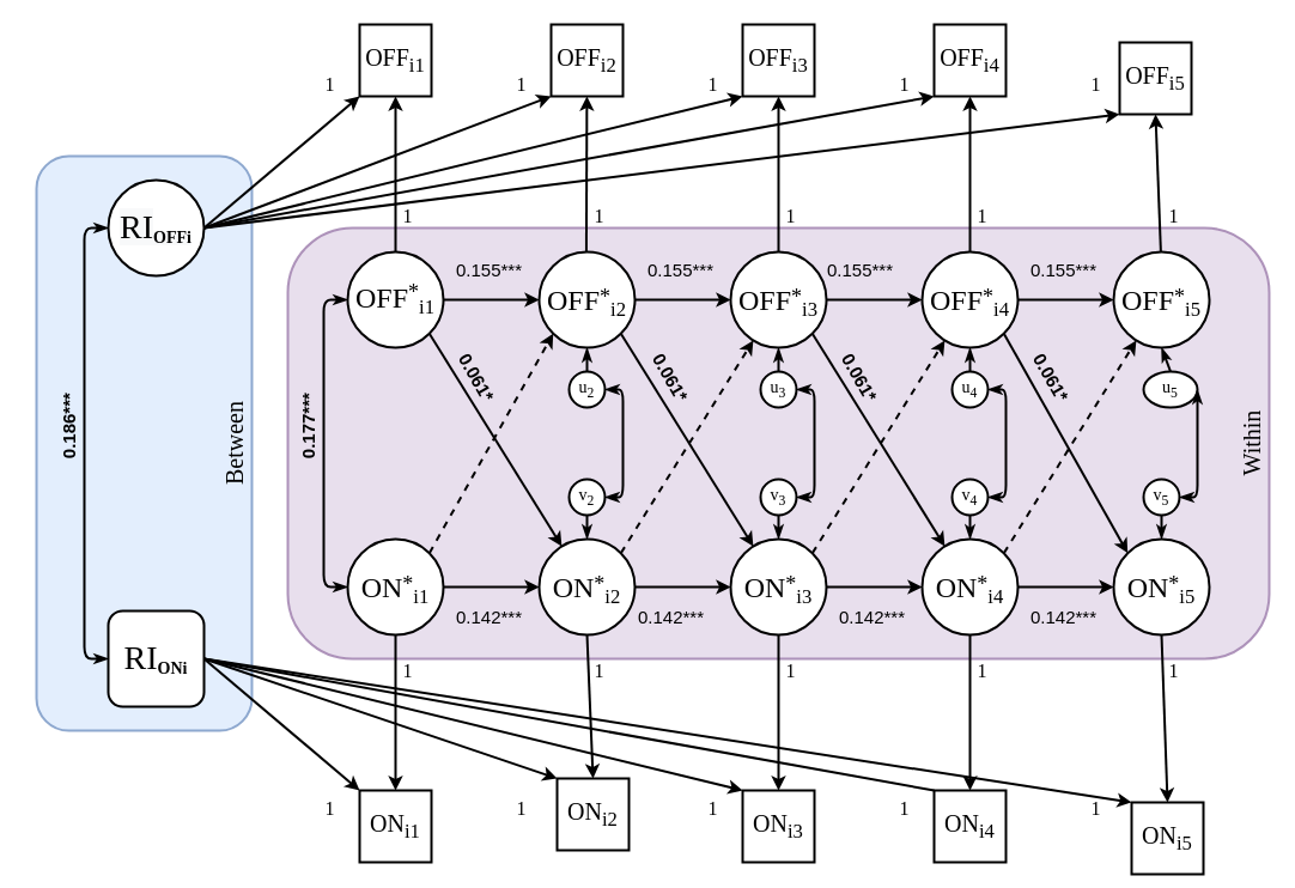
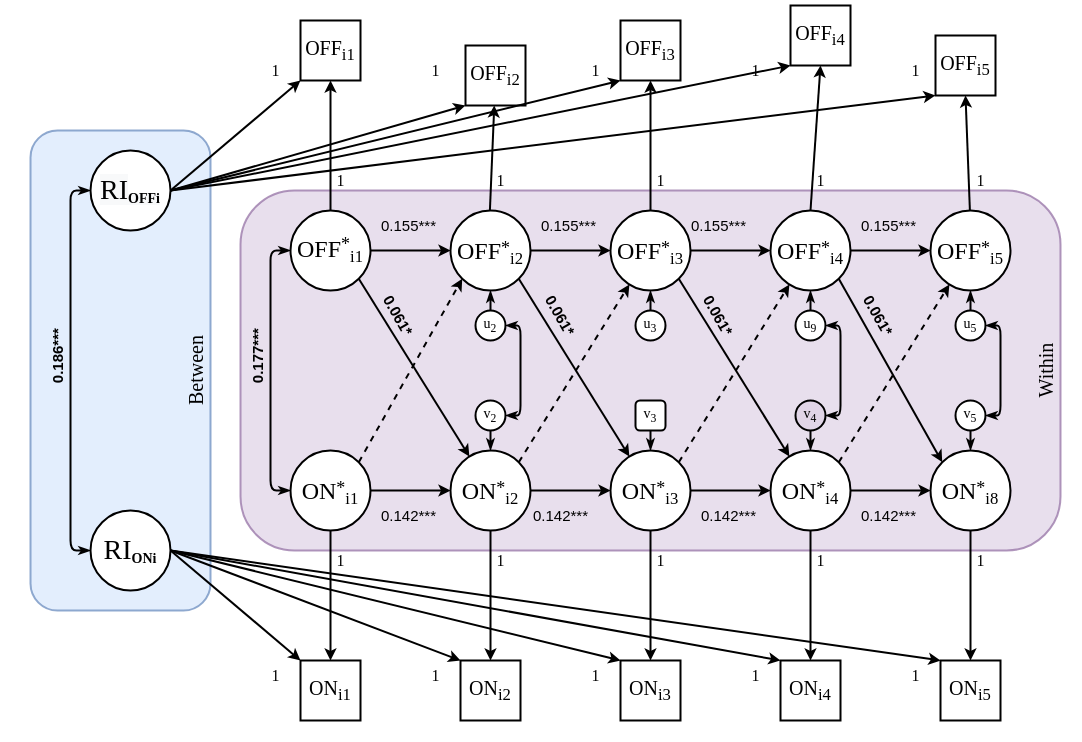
- <mxCell id="22" value="&lt;span style=&quot;font-family: &amp;#34;comic sans ms&amp;#34;&quot;&gt;OFF&lt;/span&gt;&lt;sub style=&quot;font-family: &amp;#34;comic sans ms&amp;#34;&quot;&gt;i2&lt;/sub&gt;" style="whiteSpace=wrap;html=1;aspect=fixed;rounded=0;fillColor=none;fontFamily=Verdana;fontSize=20;align=center;glass=0;sketch=0;shadow=0;strokeWidth=2;" vertex="1" parent="20"><mxGeometry x="460" y="20" width="60" height="60" as="geometry" /></mxCell>
+ <mxCell id="22" value="&lt;span style=&quot;font-family: &amp;#34;comic sans ms&amp;#34;&quot;&gt;OFF&lt;/span&gt;&lt;sub style=&quot;font-family: &amp;#34;comic sans ms&amp;#34;&quot;&gt;i2&lt;/sub&gt;" style="whiteSpace=wrap;html=1;aspect=fixed;rounded=0;fillColor=none;fontFamily=Verdana;fontSize=20;align=center;glass=0;sketch=0;shadow=0;strokeWidth=2;" vertex="1" parent="20"><mxGeometry x="465" y="45" width="60" height="60" as="geometry" /></mxCell>
- <mxCell id="24" value="&lt;span style=&quot;font-family: &amp;#34;comic sans ms&amp;#34;&quot;&gt;OFF&lt;/span&gt;&lt;sub style=&quot;font-family: &amp;#34;comic sans ms&amp;#34;&quot;&gt;i4&lt;/sub&gt;" style="whiteSpace=wrap;html=1;aspect=fixed;rounded=0;fillColor=none;fontFamily=Verdana;fontSize=20;align=center;glass=0;sketch=0;shadow=0;strokeWidth=2;" vertex="1" parent="20"><mxGeometry x="780" y="20" width="60" height="60" as="geometry" /></mxCell>
+ <mxCell id="24" value="&lt;span style=&quot;font-family: &amp;#34;comic sans ms&amp;#34;&quot;&gt;OFF&lt;/span&gt;&lt;sub style=&quot;font-family: &amp;#34;comic sans ms&amp;#34;&quot;&gt;i4&lt;/sub&gt;" style="whiteSpace=wrap;html=1;aspect=fixed;rounded=0;fillColor=none;fontFamily=Verdana;fontSize=20;align=center;glass=0;sketch=0;shadow=0;strokeWidth=2;" vertex="1" parent="20"><mxGeometry x="790" y="5" width="60" height="60" as="geometry" /></mxCell>
- <mxCell id="90" value="&lt;font style=&quot;font-size: 14px&quot;&gt;&lt;span style=&quot;font-family: &amp;#34;comic sans ms&amp;#34;&quot;&gt;u&lt;/span&gt;&lt;sub style=&quot;font-family: &amp;#34;comic sans ms&amp;#34;&quot;&gt;&lt;font&gt;4&lt;/font&gt;&lt;/sub&gt;&lt;/font&gt;" style="ellipse;whiteSpace=wrap;html=1;aspect=fixed;strokeWidth=2;" vertex="1" parent="51"><mxGeometry x="795" y="310" width="30" height="30" as="geometry" /></mxCell>
+ <mxCell id="90" value="&lt;font style=&quot;font-size: 14px&quot;&gt;&lt;span style=&quot;font-family: &amp;#34;comic sans ms&amp;#34;&quot;&gt;u&lt;/span&gt;&lt;sub style=&quot;font-family: &amp;#34;comic sans ms&amp;#34;&quot;&gt;&lt;font&gt;9&lt;/font&gt;&lt;/sub&gt;&lt;/font&gt;" style="ellipse;whiteSpace=wrap;html=1;aspect=fixed;strokeWidth=2;" vertex="1" parent="51"><mxGeometry x="795" y="310" width="30" height="30" as="geometry" /></mxCell>
- <mxCell id="94" value="&lt;font style=&quot;font-size: 14px&quot;&gt;&lt;span style=&quot;font-family: &amp;#34;comic sans ms&amp;#34;&quot;&gt;u&lt;/span&gt;&lt;sub style=&quot;font-family: &amp;#34;comic sans ms&amp;#34;&quot;&gt;&lt;font&gt;5&lt;/font&gt;&lt;/sub&gt;&lt;/font&gt;" style="ellipse;whiteSpace=wrap;html=1;aspect=fixed;strokeWidth=2;" vertex="1" parent="51"><mxGeometry x="955" y="310" width="45" height="30" as="geometry" /></mxCell>
+ <mxCell id="94" value="&lt;font style=&quot;font-size: 14px&quot;&gt;&lt;span style=&quot;font-family: &amp;#34;comic sans ms&amp;#34;&quot;&gt;u&lt;/span&gt;&lt;sub style=&quot;font-family: &amp;#34;comic sans ms&amp;#34;&quot;&gt;&lt;font&gt;5&lt;/font&gt;&lt;/sub&gt;&lt;/font&gt;" style="ellipse;whiteSpace=wrap;html=1;aspect=fixed;strokeWidth=2;" vertex="1" parent="51"><mxGeometry x="955" y="310" width="30" height="30" as="geometry" /></mxCell>
- <mxCell id="88" value="" style="endArrow=classicThin;startArrow=classicThin;html=1;strokeWidth=2;fontFamily=Verdana;fontSize=20;edgeStyle=elbowEdgeStyle;endFill=1;startFill=1;entryX=1;entryY=0.5;entryDx=0;entryDy=0;exitX=1;exitY=0.5;exitDx=0;exitDy=0;" edge="1" parent="51" source="84" target="85"><mxGeometry width="50" height="50" relative="1" as="geometry"><mxPoint x="665" y="380" as="sourcePoint" /><mxPoint x="665" y="320" as="targetPoint" /><Array as="points"><mxPoint x="680" y="345" /></Array></mxGeometry></mxCell>
- <mxCell id="84" value="&lt;font style=&quot;font-size: 14px&quot;&gt;&lt;span style=&quot;font-family: &amp;#34;comic sans ms&amp;#34;&quot;&gt;v&lt;/span&gt;&lt;sub style=&quot;font-family: &amp;#34;comic sans ms&amp;#34;&quot;&gt;&lt;font&gt;3&lt;/font&gt;&lt;/sub&gt;&lt;/font&gt;" style="ellipse;whiteSpace=wrap;html=1;aspect=fixed;strokeWidth=2;" vertex="1" parent="51"><mxGeometry x="635" y="400" width="30" height="30" as="geometry" /></mxCell>
+ <mxCell id="84" value="&lt;font style=&quot;font-size: 14px&quot;&gt;&lt;span style=&quot;font-family: &amp;#34;comic sans ms&amp;#34;&quot;&gt;v&lt;/span&gt;&lt;sub style=&quot;font-family: &amp;#34;comic sans ms&amp;#34;&quot;&gt;&lt;font&gt;3&lt;/font&gt;&lt;/sub&gt;&lt;/font&gt;" style="whiteSpace=wrap;html=1;aspect=fixed;strokeWidth=2;rounded=1;" vertex="1" parent="51"><mxGeometry x="635" y="400" width="30" height="30" as="geometry" /></mxCell>
- <mxCell id="89" value="&lt;font style=&quot;font-size: 14px&quot;&gt;&lt;span style=&quot;font-family: &amp;#34;comic sans ms&amp;#34;&quot;&gt;v&lt;/span&gt;&lt;sub style=&quot;font-family: &amp;#34;comic sans ms&amp;#34;&quot;&gt;&lt;font&gt;4&lt;/font&gt;&lt;/sub&gt;&lt;/font&gt;" style="ellipse;whiteSpace=wrap;html=1;aspect=fixed;strokeWidth=2;" vertex="1" parent="51"><mxGeometry x="795" y="400" width="30" height="30" as="geometry" /></mxCell>
+ <mxCell id="89" value="&lt;font style=&quot;font-size: 14px&quot;&gt;&lt;span style=&quot;font-family: &amp;#34;comic sans ms&amp;#34;&quot;&gt;v&lt;/span&gt;&lt;sub style=&quot;font-family: &amp;#34;comic sans ms&amp;#34;&quot;&gt;&lt;font&gt;4&lt;/font&gt;&lt;/sub&gt;&lt;/font&gt;" style="ellipse;whiteSpace=wrap;html=1;aspect=fixed;strokeWidth=2;fillColor=#e1d5e7;" vertex="1" parent="51"><mxGeometry x="795" y="400" width="30" height="30" as="geometry" /></mxCell>
- <mxCell id="61" value="&lt;font&gt;&lt;span style=&quot;font-size: 24px ; font-family: &amp;#34;comic sans ms&amp;#34;&quot;&gt;ON&lt;/span&gt;&lt;sup style=&quot;font-size: 24px ; font-family: &amp;#34;comic sans ms&amp;#34;&quot;&gt;&lt;font style=&quot;font-size: 18px&quot;&gt;*&lt;/font&gt;&lt;/sup&gt;&lt;font style=&quot;font-size: 20px&quot;&gt;&lt;sub style=&quot;font-family: &amp;#34;comic sans ms&amp;#34;&quot;&gt;i&lt;/sub&gt;&lt;sub style=&quot;font-family: &amp;#34;comic sans ms&amp;#34;&quot;&gt;5&lt;/sub&gt;&lt;/font&gt;&lt;/font&gt;" style="ellipse;whiteSpace=wrap;html=1;aspect=fixed;strokeWidth=2;" vertex="1" parent="51"><mxGeometry x="930" y="450" width="80" height="80" as="geometry" /></mxCell>
+ <mxCell id="61" value="&lt;font&gt;&lt;span style=&quot;font-size: 24px ; font-family: &amp;#34;comic sans ms&amp;#34;&quot;&gt;ON&lt;/span&gt;&lt;sup style=&quot;font-size: 24px ; font-family: &amp;#34;comic sans ms&amp;#34;&quot;&gt;&lt;font style=&quot;font-size: 18px&quot;&gt;*&lt;/font&gt;&lt;/sup&gt;&lt;font style=&quot;font-size: 20px&quot;&gt;&lt;sub style=&quot;font-family: &amp;#34;comic sans ms&amp;#34;&quot;&gt;i&lt;/sub&gt;&lt;sub style=&quot;font-family: &amp;#34;comic sans ms&amp;#34;&quot;&gt;8&lt;/sub&gt;&lt;/font&gt;&lt;/font&gt;" style="ellipse;whiteSpace=wrap;html=1;aspect=fixed;strokeWidth=2;" vertex="1" parent="51"><mxGeometry x="930" y="450" width="80" height="80" as="geometry" /></mxCell>
- <mxCell id="47" value="&lt;span style=&quot;font-family: &amp;#34;comic sans ms&amp;#34; ; font-size: 28px&quot;&gt;RI&lt;/span&gt;&lt;sub style=&quot;font-family: &amp;#34;comic sans ms&amp;#34;&quot;&gt;&lt;font style=&quot;font-size: 14px&quot;&gt;&lt;b&gt;ONi&lt;/b&gt;&lt;/font&gt;&lt;/sub&gt;" style="whiteSpace=wrap;html=1;aspect=fixed;strokeWidth=2;rounded=1;" vertex="1" parent="26"><mxGeometry x="90" y="510" width="80" height="80" as="geometry" /></mxCell>
+ <mxCell id="47" value="&lt;span style=&quot;font-family: &amp;#34;comic sans ms&amp;#34; ; font-size: 28px&quot;&gt;RI&lt;/span&gt;&lt;sub style=&quot;font-family: &amp;#34;comic sans ms&amp;#34;&quot;&gt;&lt;font style=&quot;font-size: 14px&quot;&gt;&lt;b&gt;ONi&lt;/b&gt;&lt;/font&gt;&lt;/sub&gt;" style="ellipse;whiteSpace=wrap;html=1;aspect=fixed;strokeWidth=2;" vertex="1" parent="26"><mxGeometry x="90" y="510" width="80" height="80" as="geometry" /></mxCell>
- <mxCell id="39" style="edgeStyle=none;rounded=0;orthogonalLoop=1;jettySize=auto;html=1;entryX=0;entryY=0;entryDx=0;entryDy=0;fontFamily=Verdana;fontSize=20;exitX=1;exitY=0.5;exitDx=0;exitDy=0;strokeWidth=2;endArrow=none;" edge="1" parent="26" source="47" target="102"><mxGeometry relative="1" as="geometry"><mxPoint x="770" y="620" as="targetPoint" /></mxGeometry></mxCell>
+ <mxCell id="39" style="edgeStyle=none;rounded=0;orthogonalLoop=1;jettySize=auto;html=1;entryX=0;entryY=0;entryDx=0;entryDy=0;fontFamily=Verdana;fontSize=20;exitX=1;exitY=0.5;exitDx=0;exitDy=0;strokeWidth=2;" edge="1" parent="26" source="47" target="102"><mxGeometry relative="1" as="geometry"><mxPoint x="770" y="620" as="targetPoint" /></mxGeometry></mxCell>
- <mxCell id="100" value="&lt;span style=&quot;font-family: &amp;#34;comic sans ms&amp;#34;&quot;&gt;ON&lt;/span&gt;&lt;sub style=&quot;font-family: &amp;#34;comic sans ms&amp;#34;&quot;&gt;i2&lt;/sub&gt;" style="whiteSpace=wrap;html=1;aspect=fixed;rounded=0;fillColor=none;fontFamily=Verdana;fontSize=20;align=center;glass=0;sketch=0;shadow=0;strokeWidth=2;" vertex="1" parent="51"><mxGeometry x="465" y="650" width="60" height="60" as="geometry" /></mxCell>
+ <mxCell id="100" value="&lt;span style=&quot;font-family: &amp;#34;comic sans ms&amp;#34;&quot;&gt;ON&lt;/span&gt;&lt;sub style=&quot;font-family: &amp;#34;comic sans ms&amp;#34;&quot;&gt;i2&lt;/sub&gt;" style="whiteSpace=wrap;html=1;aspect=fixed;rounded=0;fillColor=none;fontFamily=Verdana;fontSize=20;align=center;glass=0;sketch=0;shadow=0;strokeWidth=2;" vertex="1" parent="51"><mxGeometry x="460" y="660" width="60" height="60" as="geometry" /></mxCell>
- <mxCell id="103" value="&lt;span style=&quot;font-family: &amp;#34;comic sans ms&amp;#34;&quot;&gt;ON&lt;/span&gt;&lt;sub style=&quot;font-family: &amp;#34;comic sans ms&amp;#34;&quot;&gt;i5&lt;/sub&gt;" style="whiteSpace=wrap;html=1;aspect=fixed;rounded=0;fillColor=none;fontFamily=Verdana;fontSize=20;align=center;glass=0;sketch=0;shadow=0;strokeWidth=2;" vertex="1" parent="51"><mxGeometry x="945" y="670" width="60" height="60" as="geometry" /></mxCell>
+ <mxCell id="103" value="&lt;span style=&quot;font-family: &amp;#34;comic sans ms&amp;#34;&quot;&gt;ON&lt;/span&gt;&lt;sub style=&quot;font-family: &amp;#34;comic sans ms&amp;#34;&quot;&gt;i5&lt;/sub&gt;" style="whiteSpace=wrap;html=1;aspect=fixed;rounded=0;fillColor=none;fontFamily=Verdana;fontSize=20;align=center;glass=0;sketch=0;shadow=0;strokeWidth=2;" vertex="1" parent="51"><mxGeometry x="940" y="660" width="60" height="60" as="geometry" /></mxCell>
